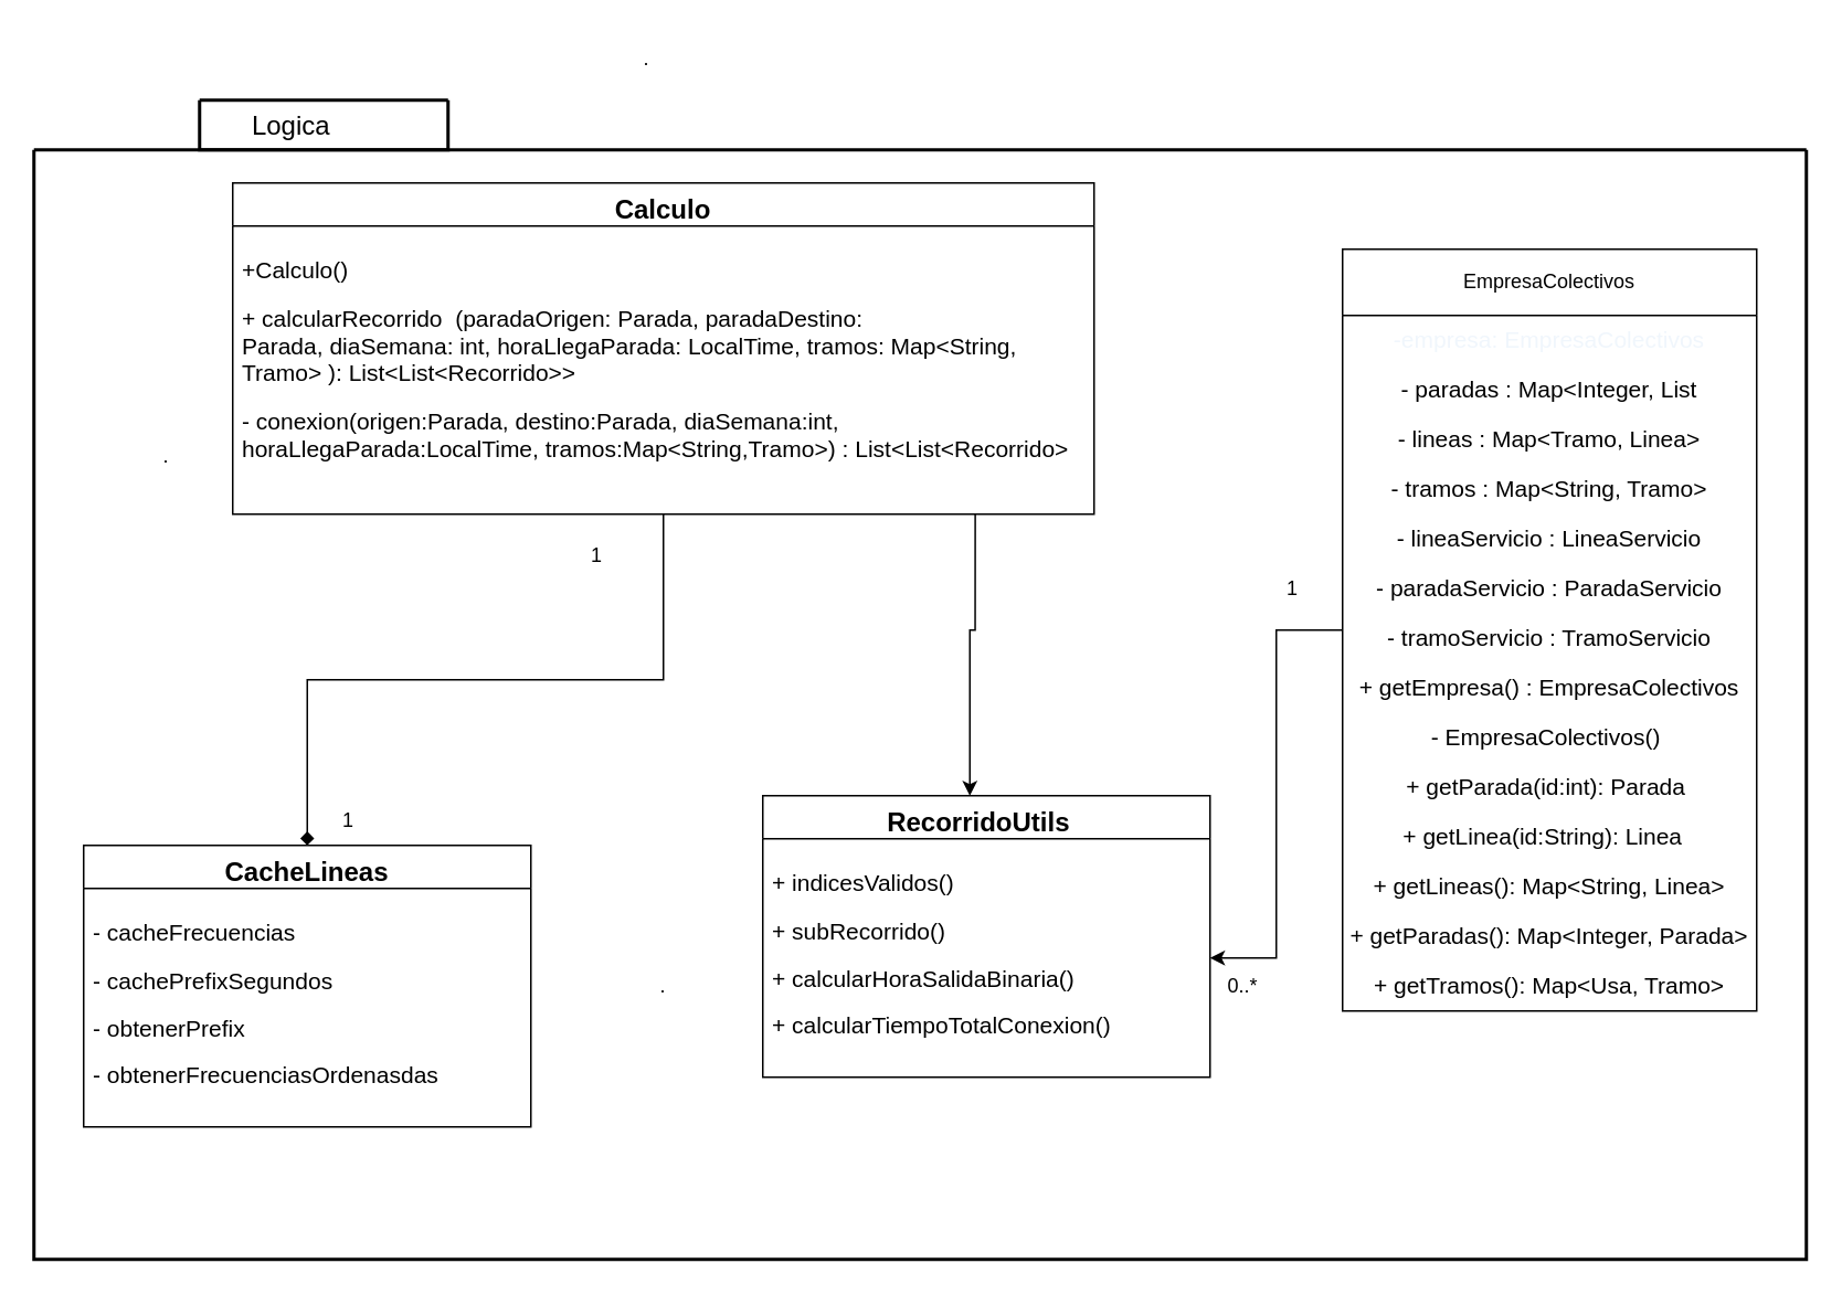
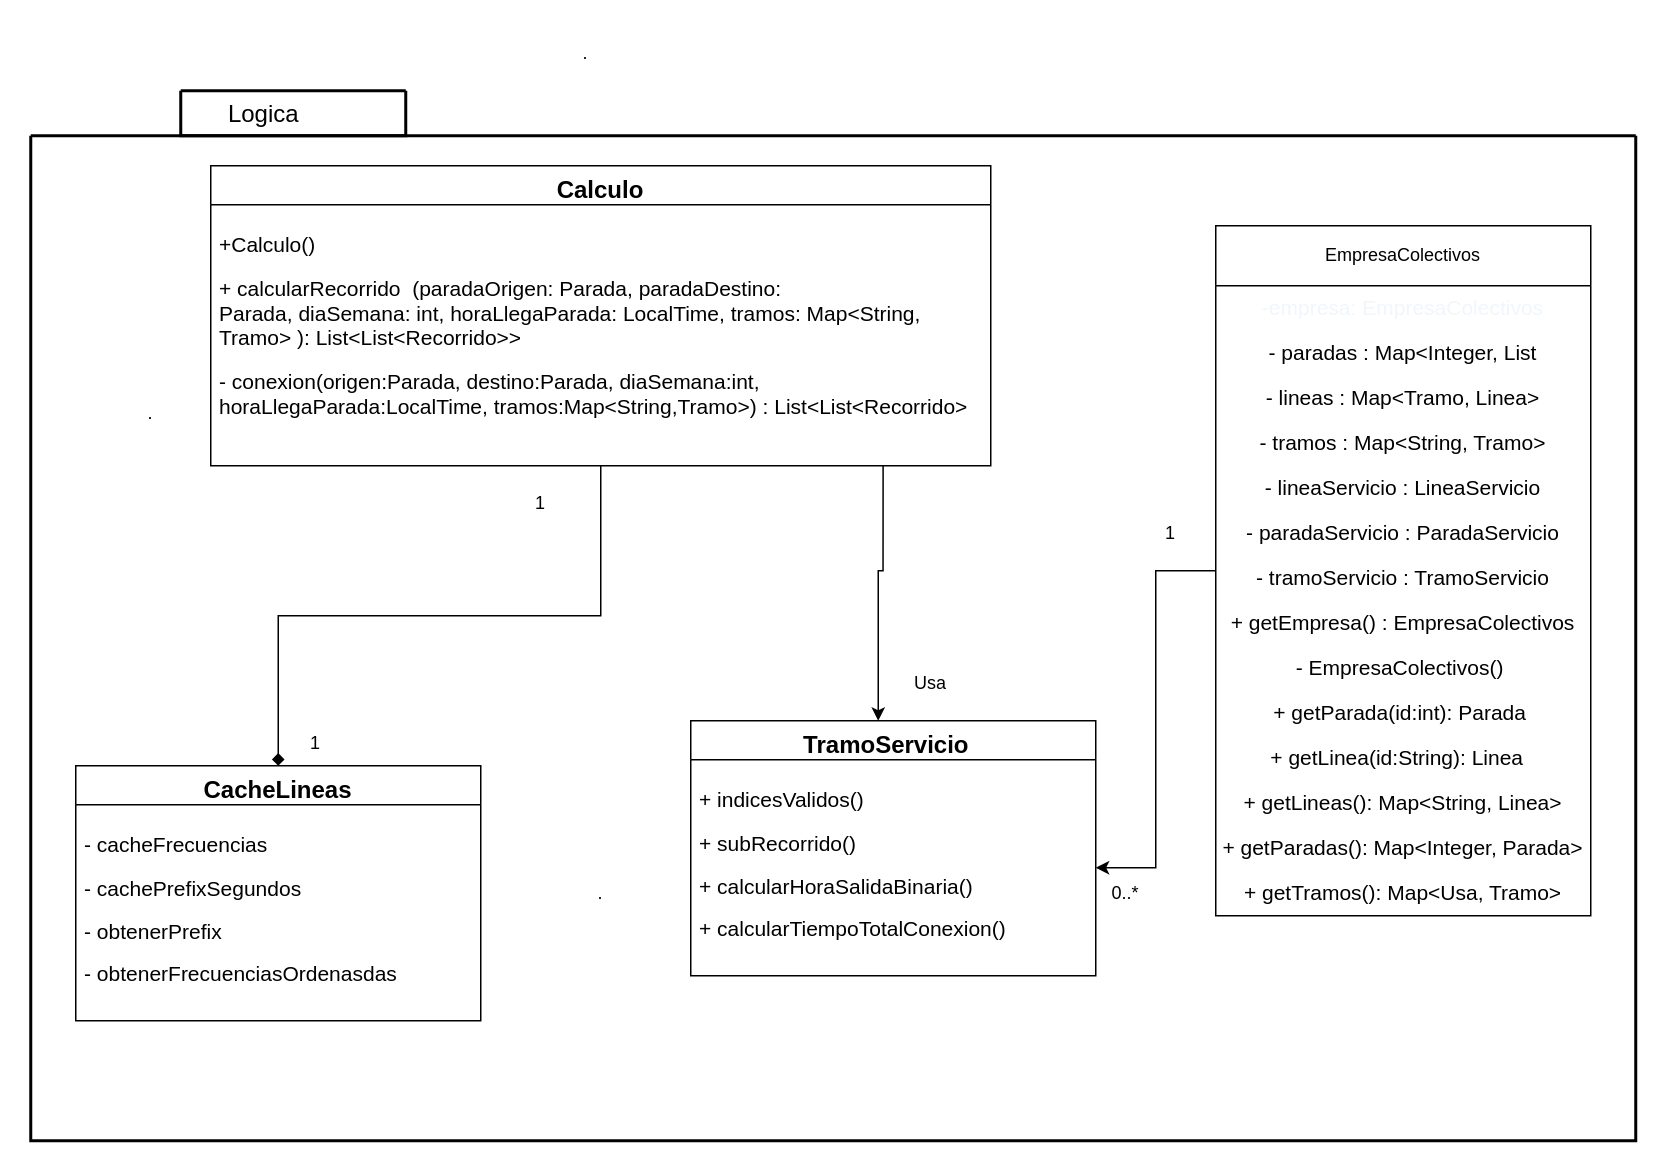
+ <mxCell id="25" value="Usa" style="text;html=1;whiteSpace=wrap;strokeColor=none;fillColor=none;align=center;verticalAlign=middle;rounded=0;" vertex="1" parent="2"><mxGeometry x="570" y="350" width="60" height="30" as="geometry" /></mxCell>
- <mxCell id="21" value="&lt;span style=&quot;font-size: 16px;&quot;&gt;RecorridoUtils&amp;nbsp;&amp;nbsp;&lt;/span&gt;" style="swimlane;fontStyle=1;align=center;verticalAlign=top;childLayout=stackLayout;horizontal=1;startSize=26;horizontalStack=0;resizeParent=1;resizeParentMax=0;resizeLast=0;collapsible=1;marginBottom=0;whiteSpace=wrap;html=1;" vertex="1" parent="2"><mxGeometry x="440" y="390" width="270" height="170" as="geometry"><mxRectangle x="160" y="90" width="100" height="30" as="alternateBounds" /></mxGeometry></mxCell>
+ <mxCell id="21" value="&lt;span style=&quot;font-size: 16px;&quot;&gt;TramoServicio&amp;nbsp;&amp;nbsp;&lt;/span&gt;" style="swimlane;fontStyle=1;align=center;verticalAlign=top;childLayout=stackLayout;horizontal=1;startSize=26;horizontalStack=0;resizeParent=1;resizeParentMax=0;resizeLast=0;collapsible=1;marginBottom=0;whiteSpace=wrap;html=1;" vertex="1" parent="2"><mxGeometry x="440" y="390" width="270" height="170" as="geometry"><mxRectangle x="160" y="90" width="100" height="30" as="alternateBounds" /></mxGeometry></mxCell>
